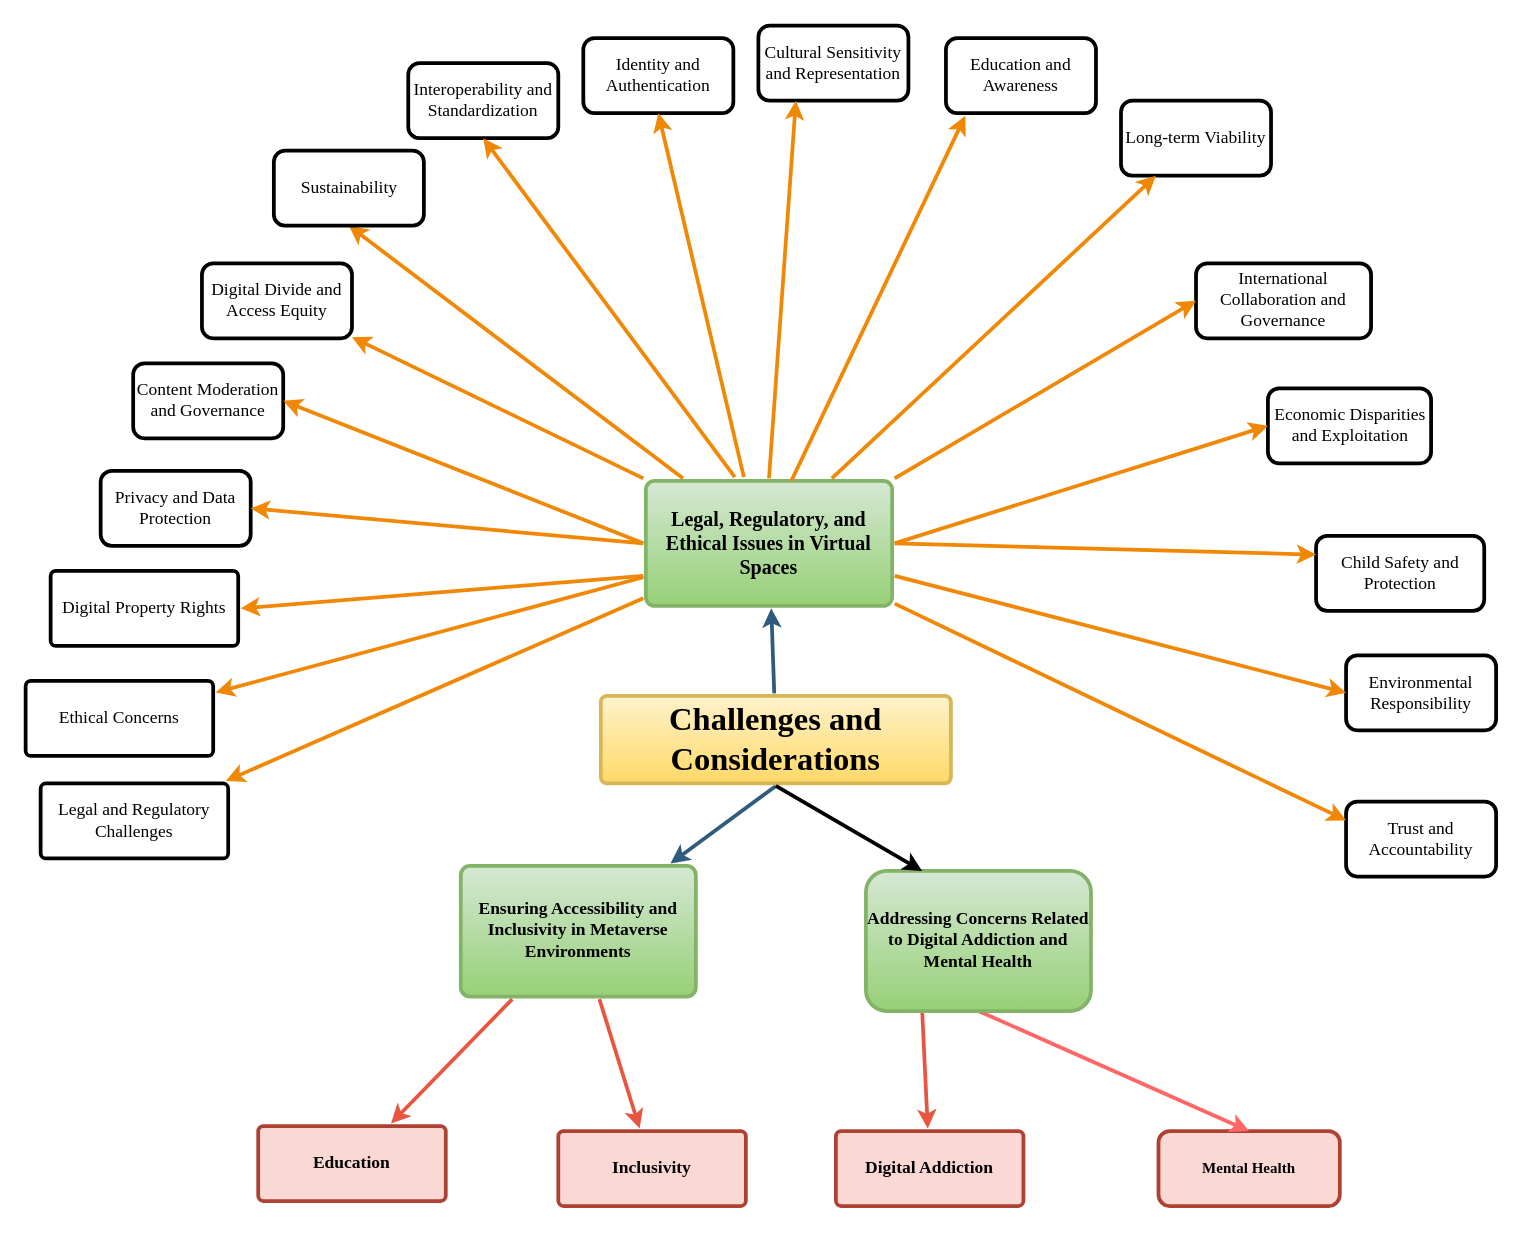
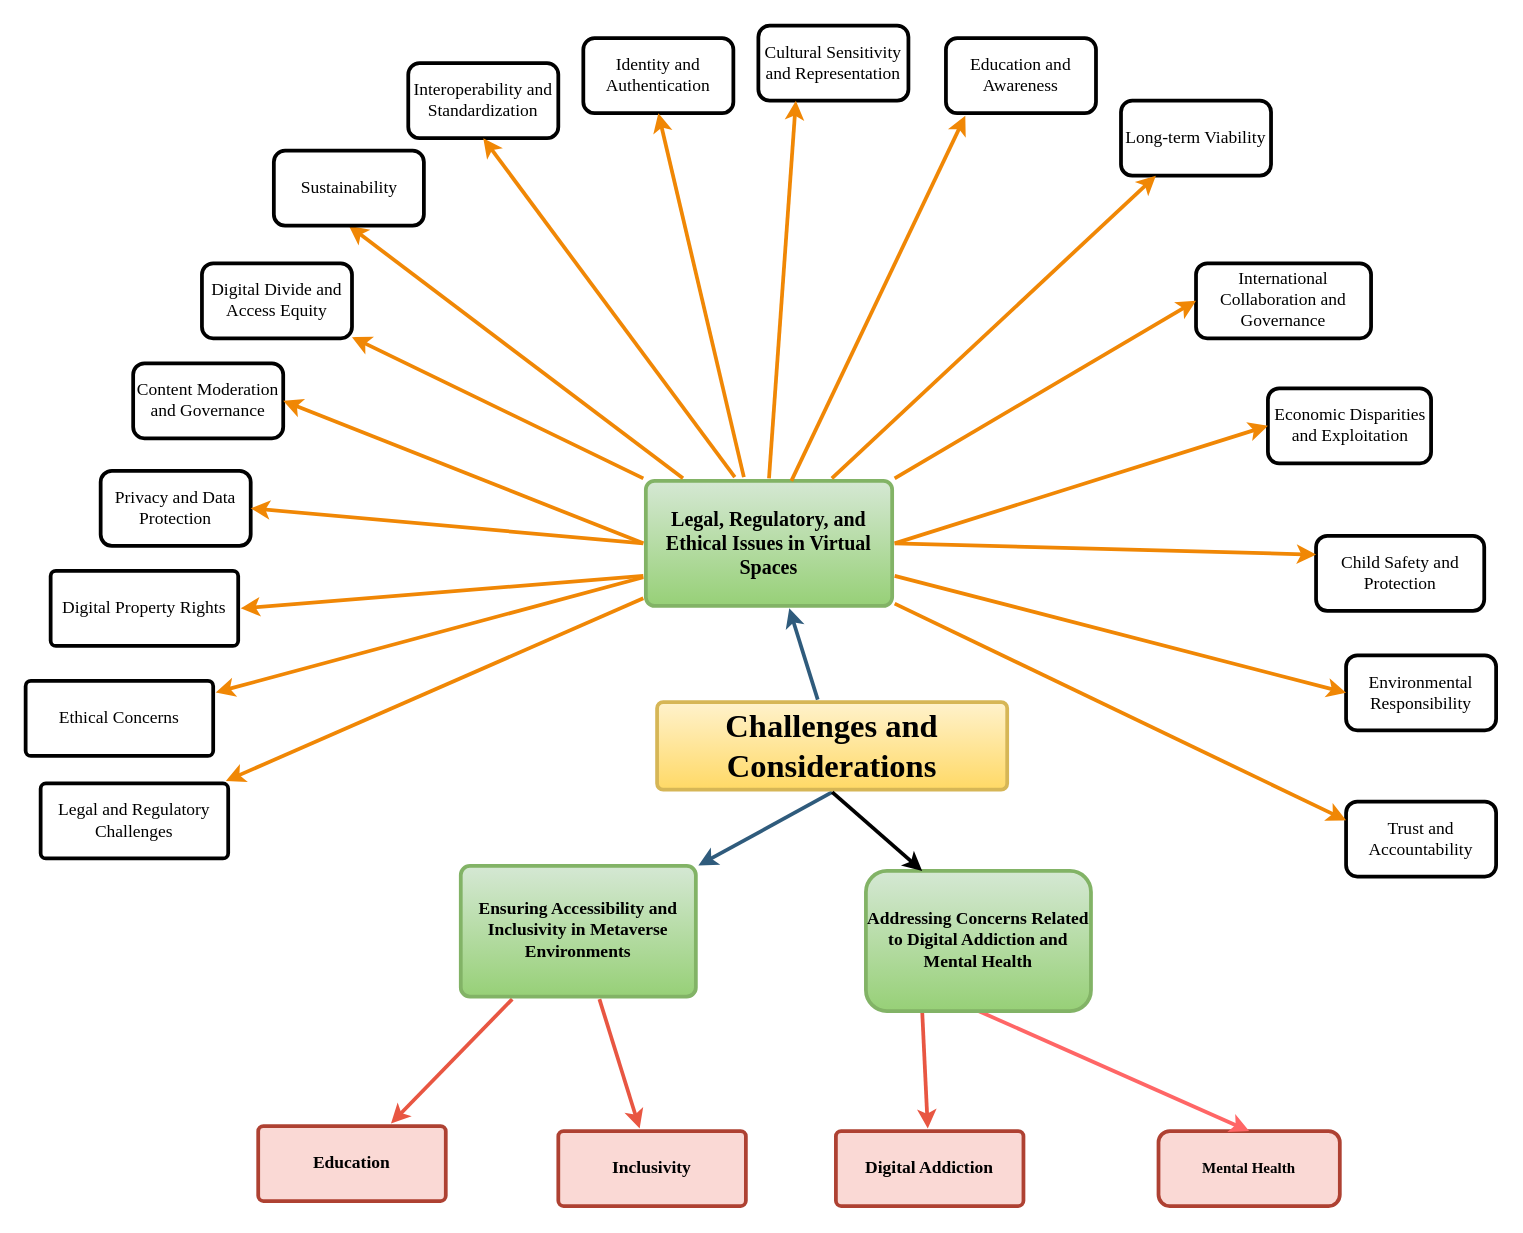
- <mxCell id="4" value="&lt;span style=&quot;font-size: 26px;&quot;&gt;&lt;font style=&quot;font-size: 26px;&quot;&gt;Challenges and Considerations&lt;/font&gt;&lt;/span&gt;" style="rounded=1;whiteSpace=wrap;html=1;shadow=0;labelBackgroundColor=none;strokeColor=#d6b656;strokeWidth=3;fillColor=#fff2cc;fontFamily=Verdana;fontSize=26;align=center;fontStyle=1;spacing=5;arcSize=7;perimeterSpacing=2;gradientColor=#ffd966;" parent="1" vertex="1"><mxGeometry x="480" y="556" width="280" height="70" as="geometry" /></mxCell>
+ <mxCell id="4" value="&lt;span style=&quot;font-size: 26px;&quot;&gt;&lt;font style=&quot;font-size: 26px;&quot;&gt;Challenges and Considerations&lt;/font&gt;&lt;/span&gt;" style="rounded=1;whiteSpace=wrap;html=1;shadow=0;labelBackgroundColor=none;strokeColor=#d6b656;strokeWidth=3;fillColor=#fff2cc;fontFamily=Verdana;fontSize=26;align=center;fontStyle=1;spacing=5;arcSize=7;perimeterSpacing=2;gradientColor=#ffd966;" parent="1" vertex="1"><mxGeometry x="525" y="561" width="280" height="70" as="geometry" /></mxCell>
